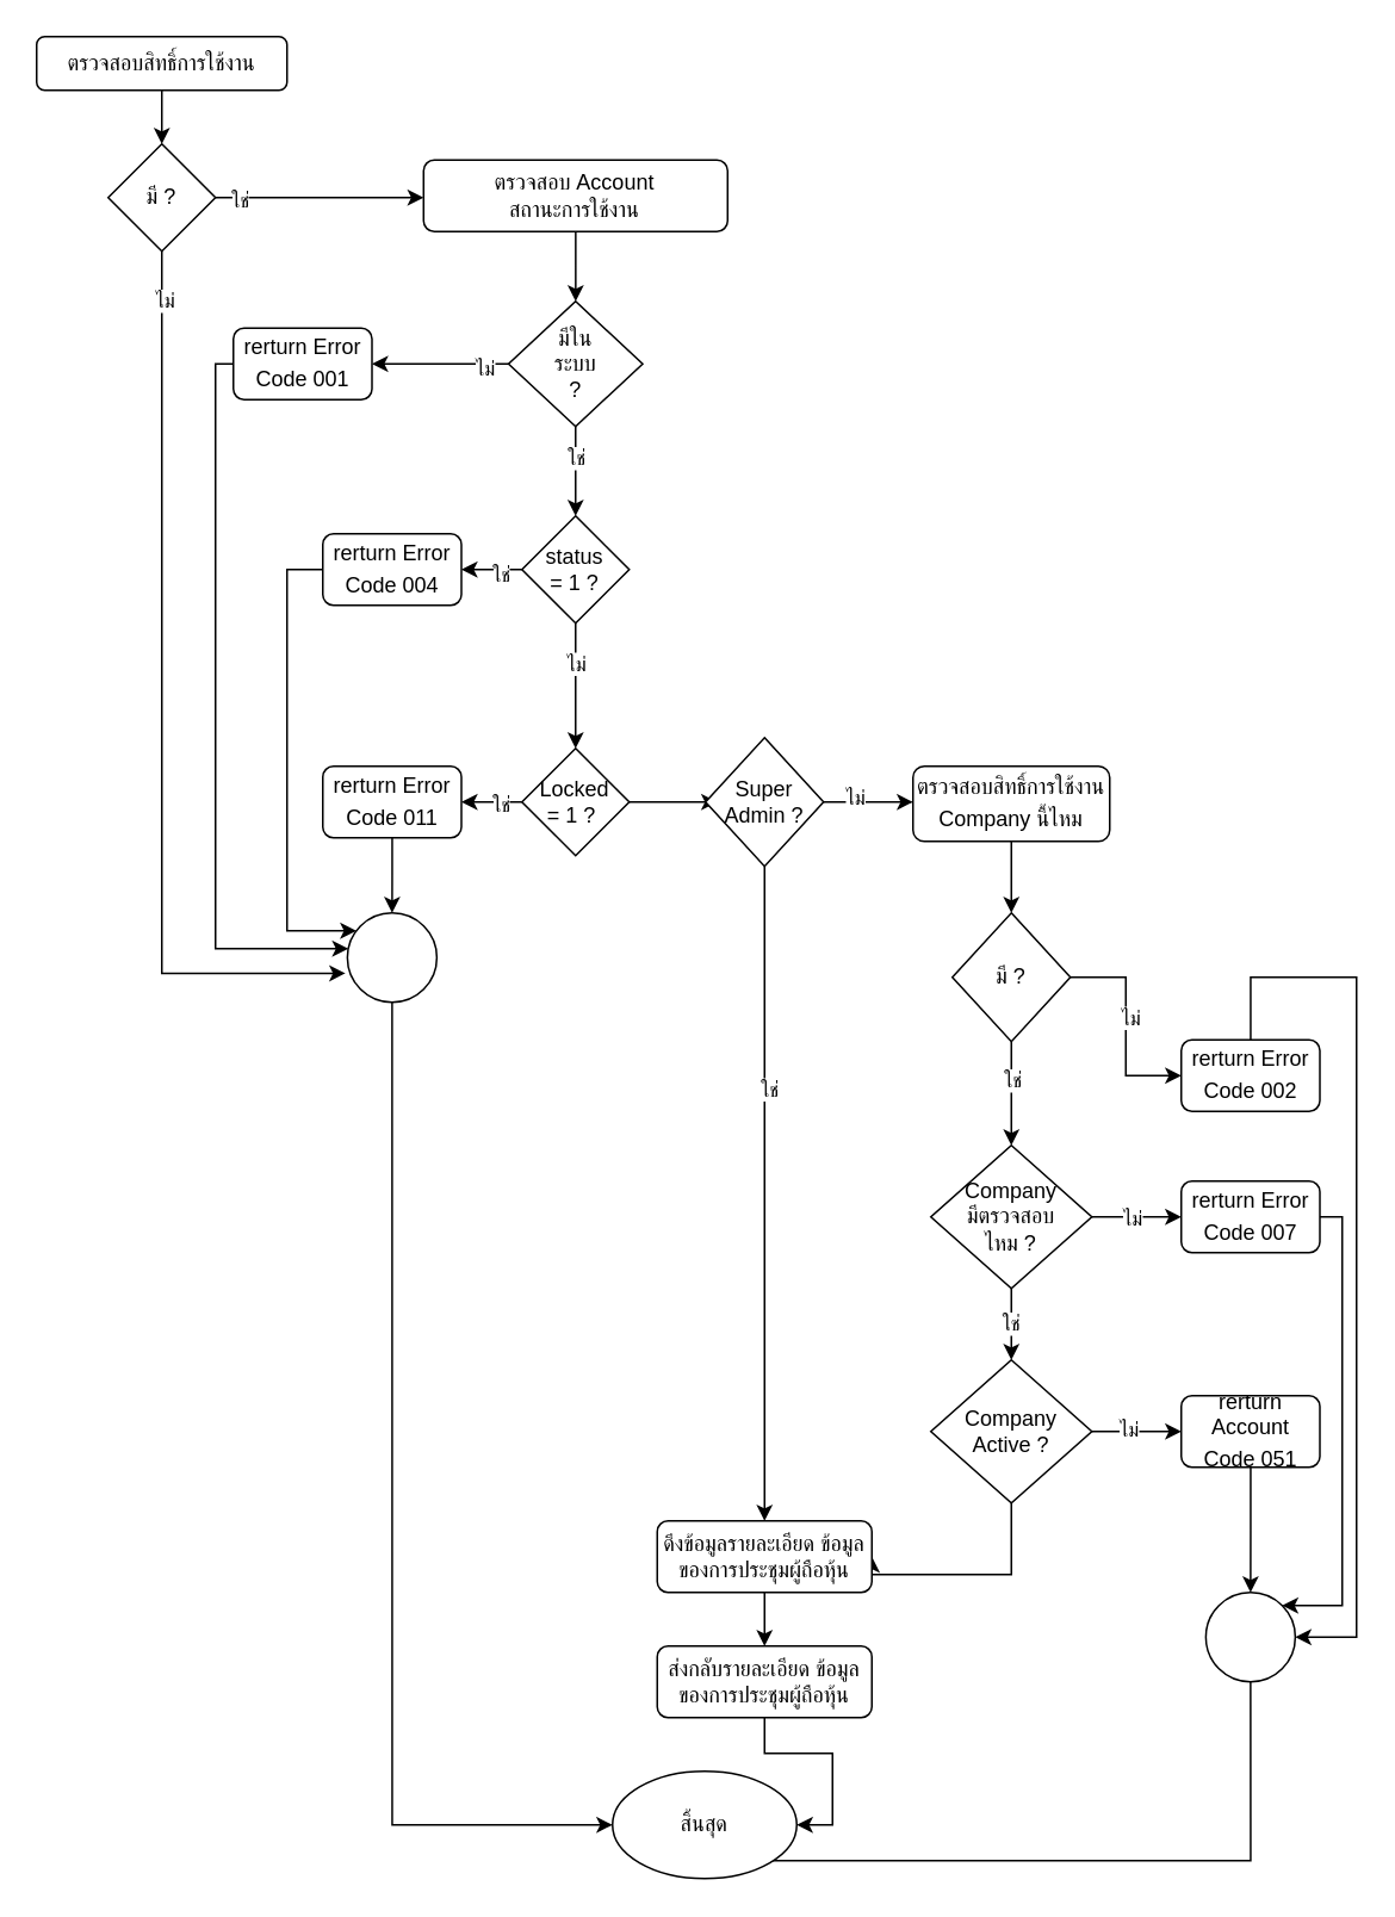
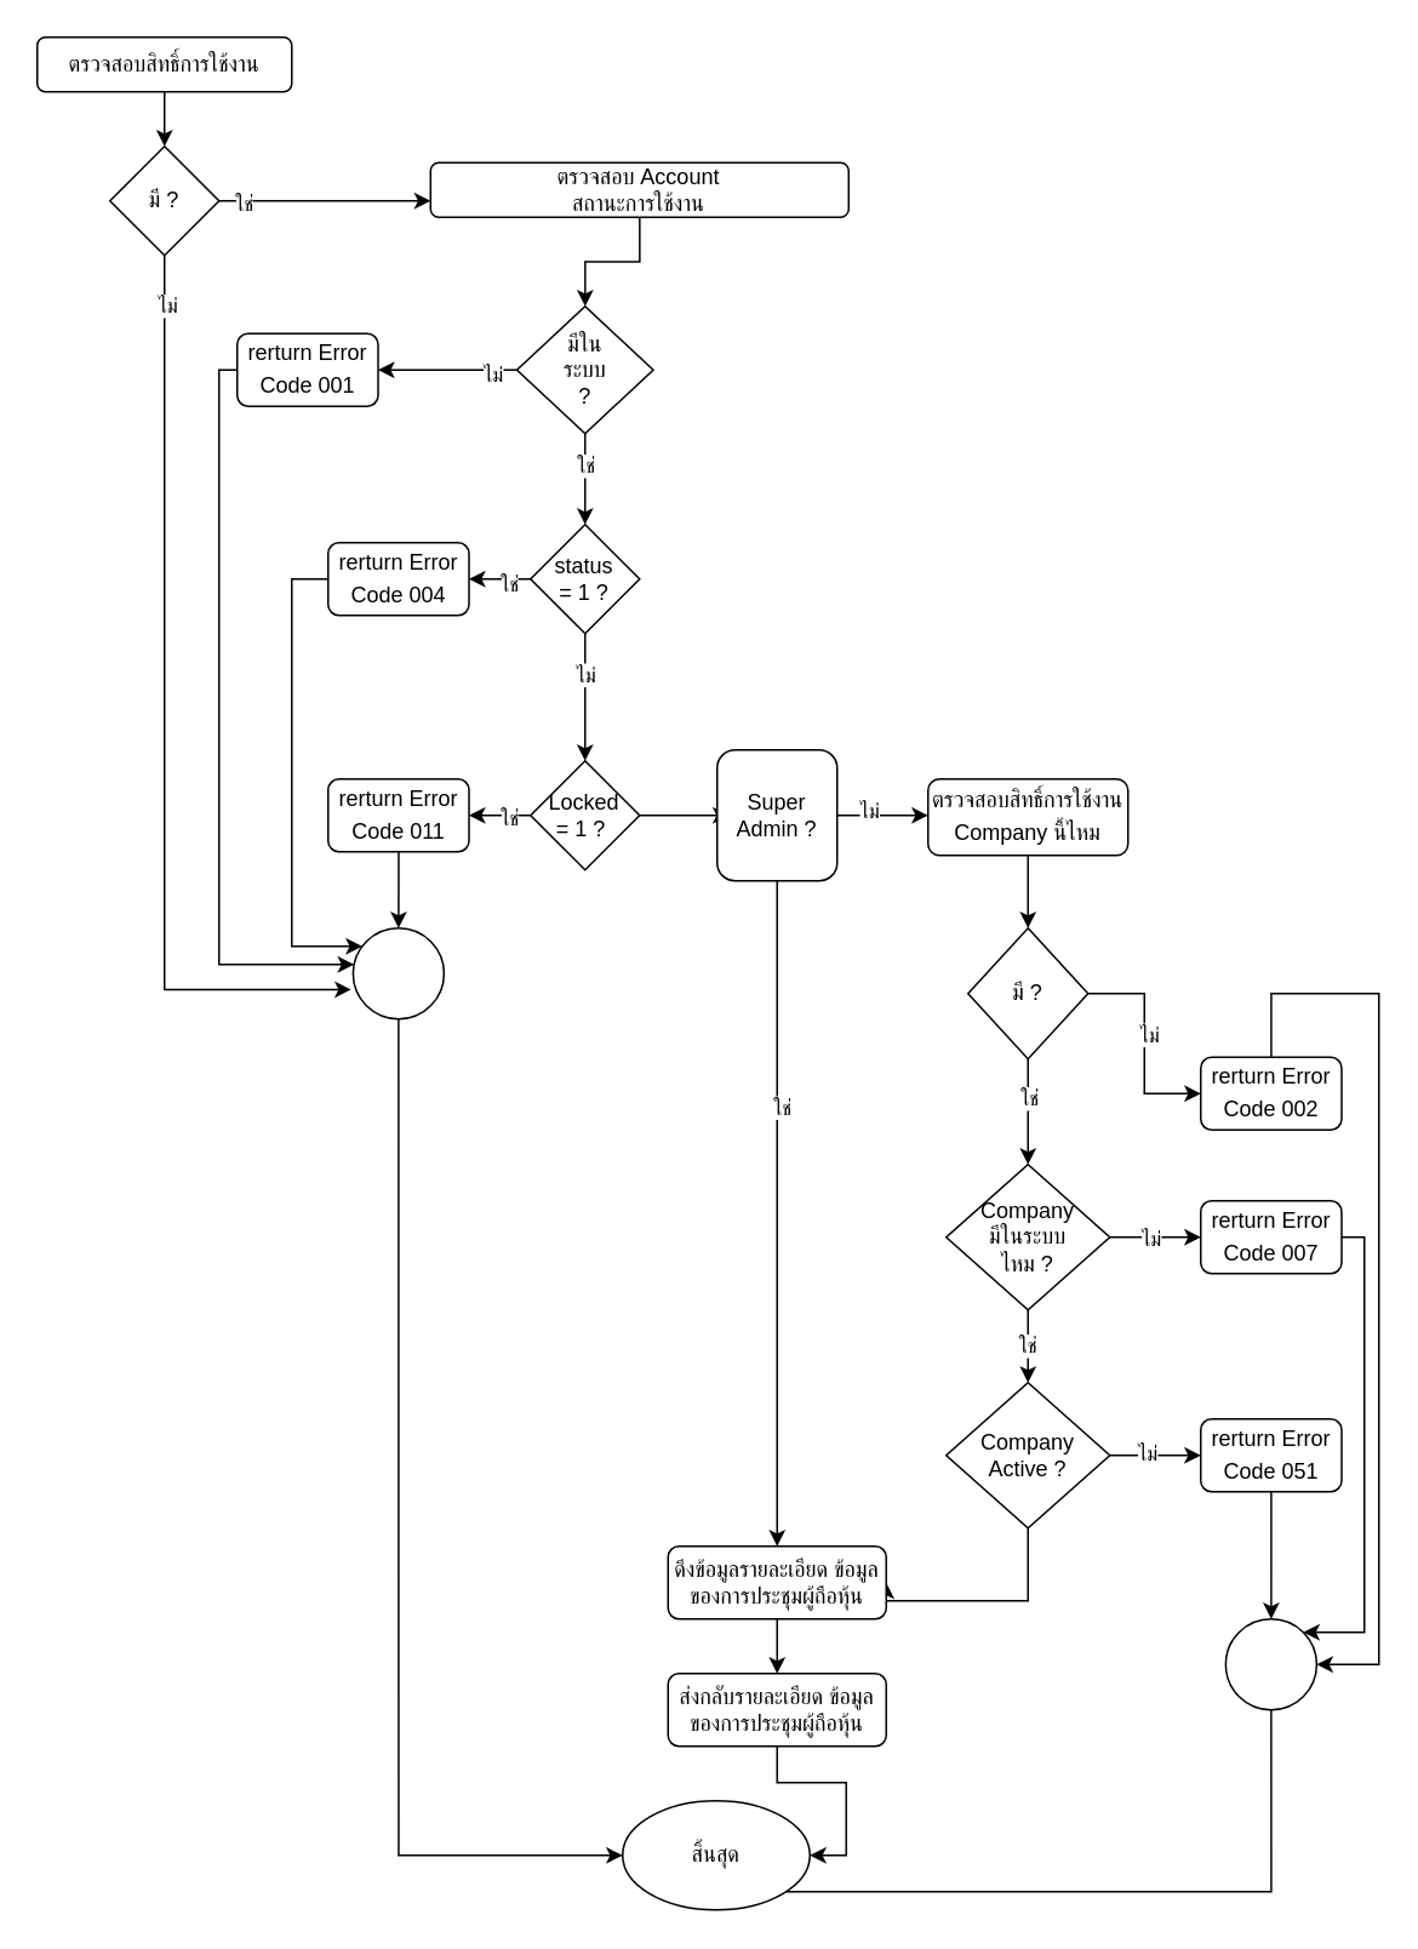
- <mxCell id="7" value="ตรวจสอบ Account &lt;br&gt;สถานะการใช้งาน" style="rounded=1;whiteSpace=wrap;html=1;" vertex="1" parent="1"><mxGeometry x="236.35" y="89" width="170" height="40" as="geometry" /></mxCell>
+ <mxCell id="7" value="ตรวจสอบ Account &lt;br&gt;สถานะการใช้งาน" style="rounded=1;whiteSpace=wrap;html=1;" vertex="1" parent="1"><mxGeometry x="236.35" y="89" width="230" height="30" as="geometry" /></mxCell>
- <mxCell id="37" value="Super&lt;br&gt;Admin ?" style="rhombus;whiteSpace=wrap;html=1;" vertex="1" parent="1"><mxGeometry x="394" y="412" width="66" height="72" as="geometry" /></mxCell>
+ <mxCell id="37" value="Super&lt;br&gt;Admin ?" style="whiteSpace=wrap;html=1;rounded=1;" vertex="1" parent="1"><mxGeometry x="394" y="412" width="66" height="72" as="geometry" /></mxCell>
- <mxCell id="48" value="Company &lt;br&gt;มีตรวจสอบ&lt;br&gt;ไหม ?" style="rhombus;whiteSpace=wrap;html=1;" vertex="1" parent="1"><mxGeometry x="520" y="640" width="90" height="80" as="geometry" /></mxCell>
+ <mxCell id="48" value="Company &lt;br&gt;มีในระบบ&lt;br&gt;ไหม ?" style="rhombus;whiteSpace=wrap;html=1;" vertex="1" parent="1"><mxGeometry x="520" y="640" width="90" height="80" as="geometry" /></mxCell>
- <mxCell id="58" value="rerturn Account Code&amp;nbsp;051&lt;span style=&quot;font-size: medium; text-align: start;&quot;&gt;&lt;/span&gt;" style="rounded=1;whiteSpace=wrap;html=1;" vertex="1" parent="1"><mxGeometry x="660" y="780" width="77.5" height="40" as="geometry" /></mxCell>
+ <mxCell id="58" value="rerturn Error Code&amp;nbsp;051&lt;span style=&quot;font-size: medium; text-align: start;&quot;&gt;&lt;/span&gt;" style="rounded=1;whiteSpace=wrap;html=1;" vertex="1" parent="1"><mxGeometry x="660" y="780" width="77.5" height="40" as="geometry" /></mxCell>
